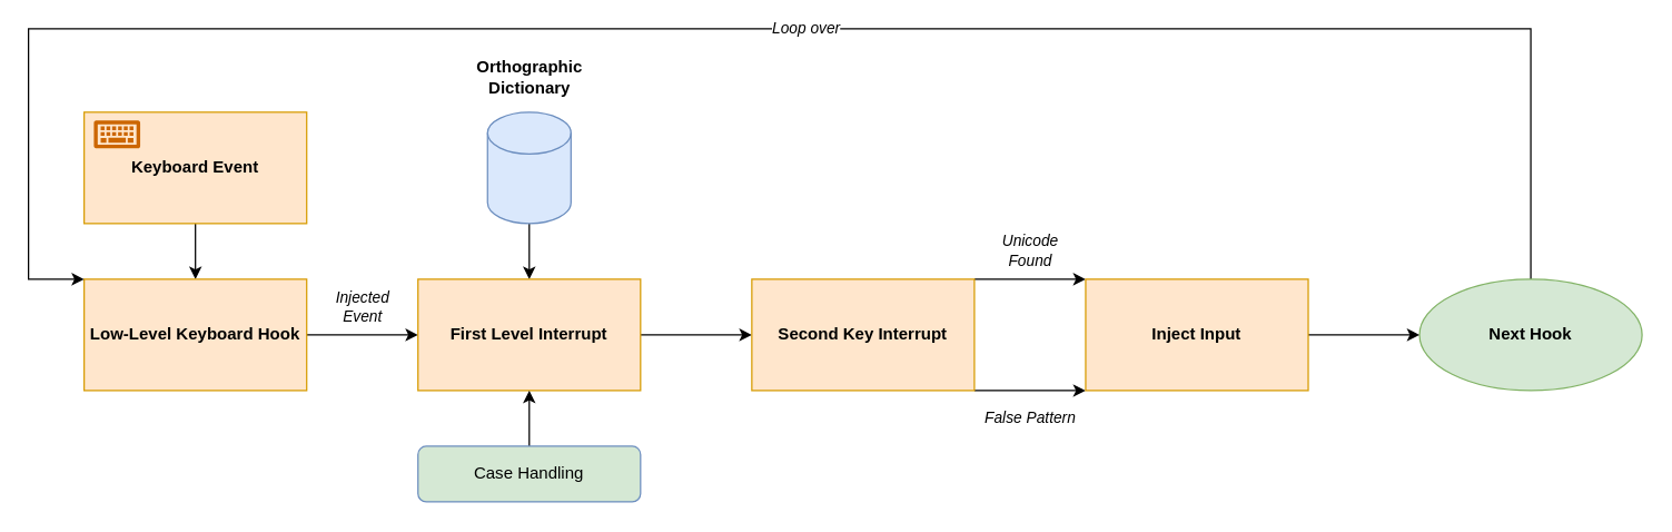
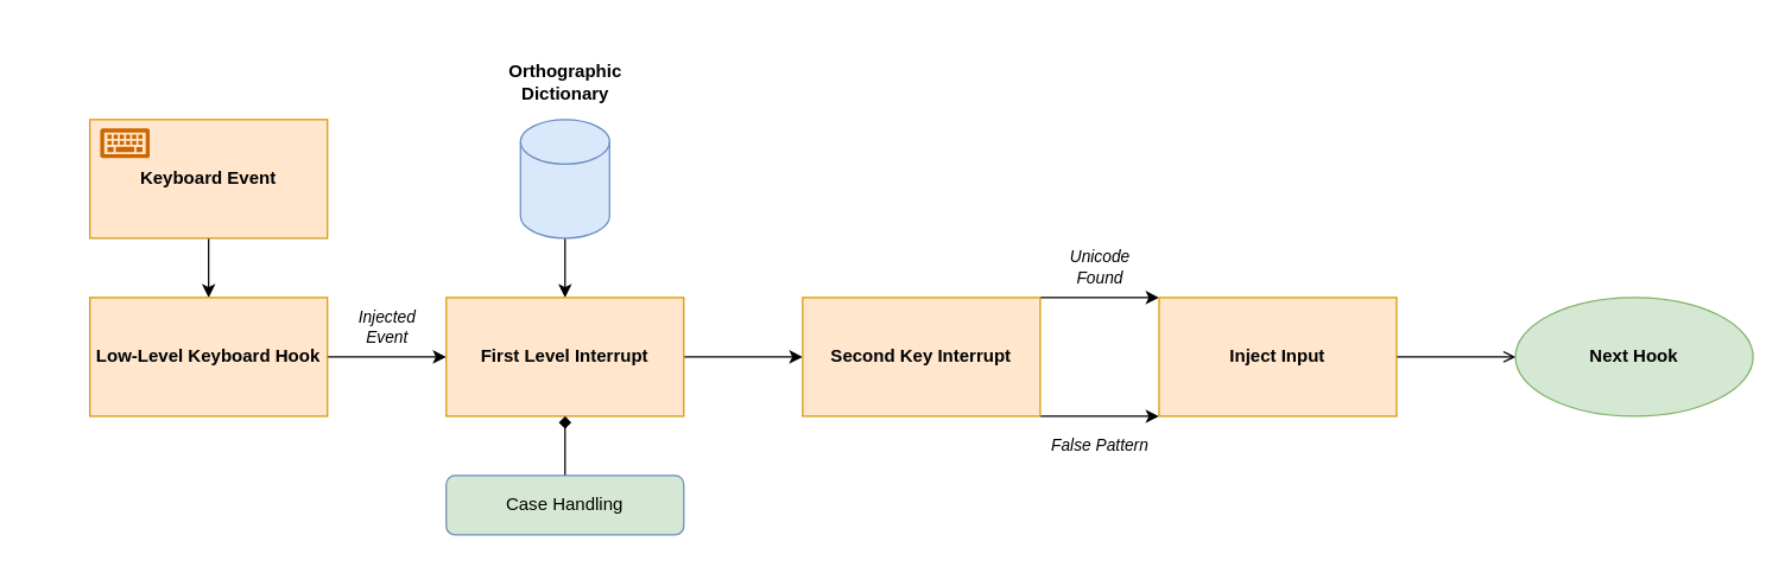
- <mxCell id="17" value="Loop over" style="edgeStyle=orthogonalEdgeStyle;rounded=0;orthogonalLoop=1;jettySize=auto;html=1;exitX=0.5;exitY=0;exitDx=0;exitDy=0;entryX=0;entryY=0;entryDx=0;entryDy=0;fontStyle=2" edge="1" parent="1" source="18" target="5"><mxGeometry x="-0.053" relative="1" as="geometry"><Array as="points"><mxPoint x="1100" y="20" /><mxPoint x="20" y="20" /><mxPoint x="20" y="200" /></Array><mxPoint as="offset" /></mxGeometry></mxCell>
- <mxCell id="19" style="edgeStyle=orthogonalEdgeStyle;rounded=0;orthogonalLoop=1;jettySize=auto;html=1;exitX=1;exitY=0.5;exitDx=0;exitDy=0;entryX=0;entryY=0.5;entryDx=0;entryDy=0;" edge="1" parent="1" source="20" target="18"><mxGeometry relative="1" as="geometry" /></mxCell>
+ <mxCell id="19" style="edgeStyle=orthogonalEdgeStyle;rounded=0;orthogonalLoop=1;jettySize=auto;html=1;exitX=1;exitY=0.5;exitDx=0;exitDy=0;entryX=0;entryY=0.5;entryDx=0;entryDy=0;endArrow=open;" edge="1" parent="1" source="20" target="18"><mxGeometry relative="1" as="geometry" /></mxCell>
- <mxCell id="12" style="edgeStyle=orthogonalEdgeStyle;rounded=0;orthogonalLoop=1;jettySize=auto;html=1;exitX=0.5;exitY=0;exitDx=0;exitDy=0;" edge="1" parent="1" source="13" target="11"><mxGeometry relative="1" as="geometry" /></mxCell>
+ <mxCell id="12" style="edgeStyle=orthogonalEdgeStyle;rounded=0;orthogonalLoop=1;jettySize=auto;html=1;exitX=0.5;exitY=0;exitDx=0;exitDy=0;endArrow=diamond;" edge="1" parent="1" source="13" target="11"><mxGeometry relative="1" as="geometry" /></mxCell>
